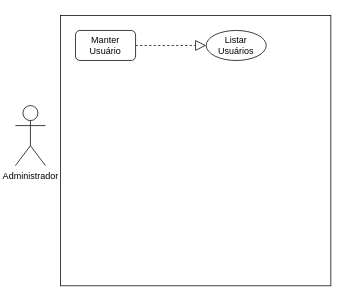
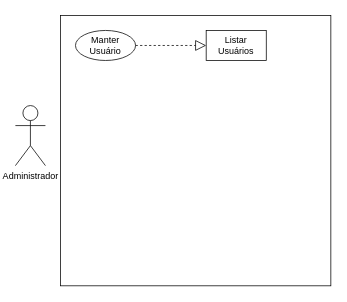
- <mxCell id="4" value="Manter Usuário" style="whiteSpace=wrap;html=1;rounded=1;" vertex="1" parent="1"><mxGeometry x="100" y="40" width="80" height="40" as="geometry" /></mxCell>
+ <mxCell id="4" value="Manter Usuário" style="ellipse;whiteSpace=wrap;html=1;" vertex="1" parent="1"><mxGeometry x="100" y="40" width="80" height="40" as="geometry" /></mxCell>
- <mxCell id="5" value="Listar Usuários" style="ellipse;whiteSpace=wrap;html=1;" vertex="1" parent="1"><mxGeometry x="274" y="40" width="80" height="40" as="geometry" /></mxCell>
+ <mxCell id="5" value="Listar Usuários" style="whiteSpace=wrap;html=1;rounded=0;" vertex="1" parent="1"><mxGeometry x="274" y="40" width="80" height="40" as="geometry" /></mxCell>
